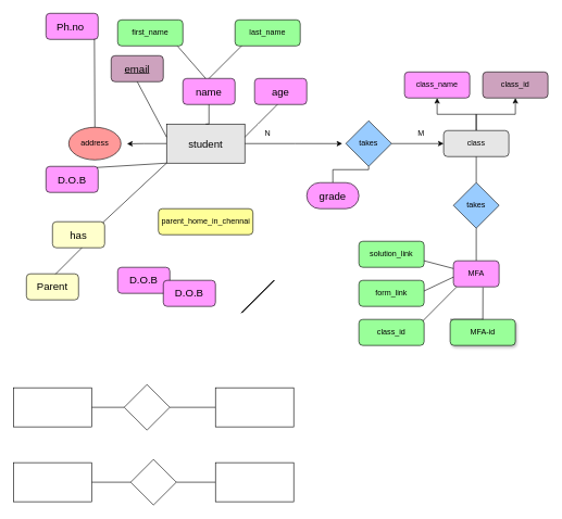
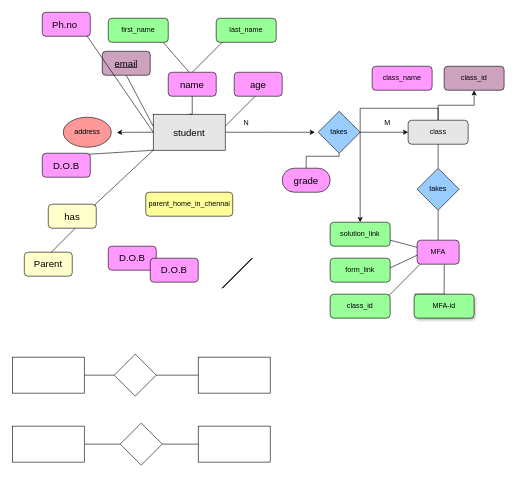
- <mxCell id="47" value="" style="endArrow=none;html=1;rounded=0;exitX=0.929;exitY=0.976;exitDx=0;exitDy=0;exitPerimeter=0;" parent="1" source="46" target="15" edge="1"><mxGeometry width="50" height="50" relative="1" as="geometry"><mxPoint x="185" y="255" as="sourcePoint" /><mxPoint x="235" y="205" as="targetPoint" /></mxGeometry></mxCell>
+ <mxCell id="47" value="" style="endArrow=none;html=1;rounded=0;exitX=0.929;exitY=0.976;exitDx=0;exitDy=0;exitPerimeter=0;entryX=0;entryY=0.5;entryDx=0;entryDy=0;" parent="1" source="46" target="4" edge="1"><mxGeometry width="50" height="50" relative="1" as="geometry"><mxPoint x="185" y="255" as="sourcePoint" /><mxPoint x="235" y="205" as="targetPoint" /></mxGeometry></mxCell>
- <mxCell id="19" style="edgeStyle=orthogonalEdgeStyle;rounded=0;orthogonalLoop=1;jettySize=auto;html=1;exitX=0.5;exitY=0;exitDx=0;exitDy=0;entryX=0.5;entryY=1;entryDx=0;entryDy=0;" parent="1" source="20" target="22" edge="1"><mxGeometry relative="1" as="geometry" /></mxCell>
+ <mxCell id="19" style="edgeStyle=orthogonalEdgeStyle;rounded=0;orthogonalLoop=1;jettySize=auto;html=1;exitX=0.5;exitY=0;exitDx=0;exitDy=0;" parent="1" source="20" target="55" edge="1"><mxGeometry relative="1" as="geometry" /></mxCell>
